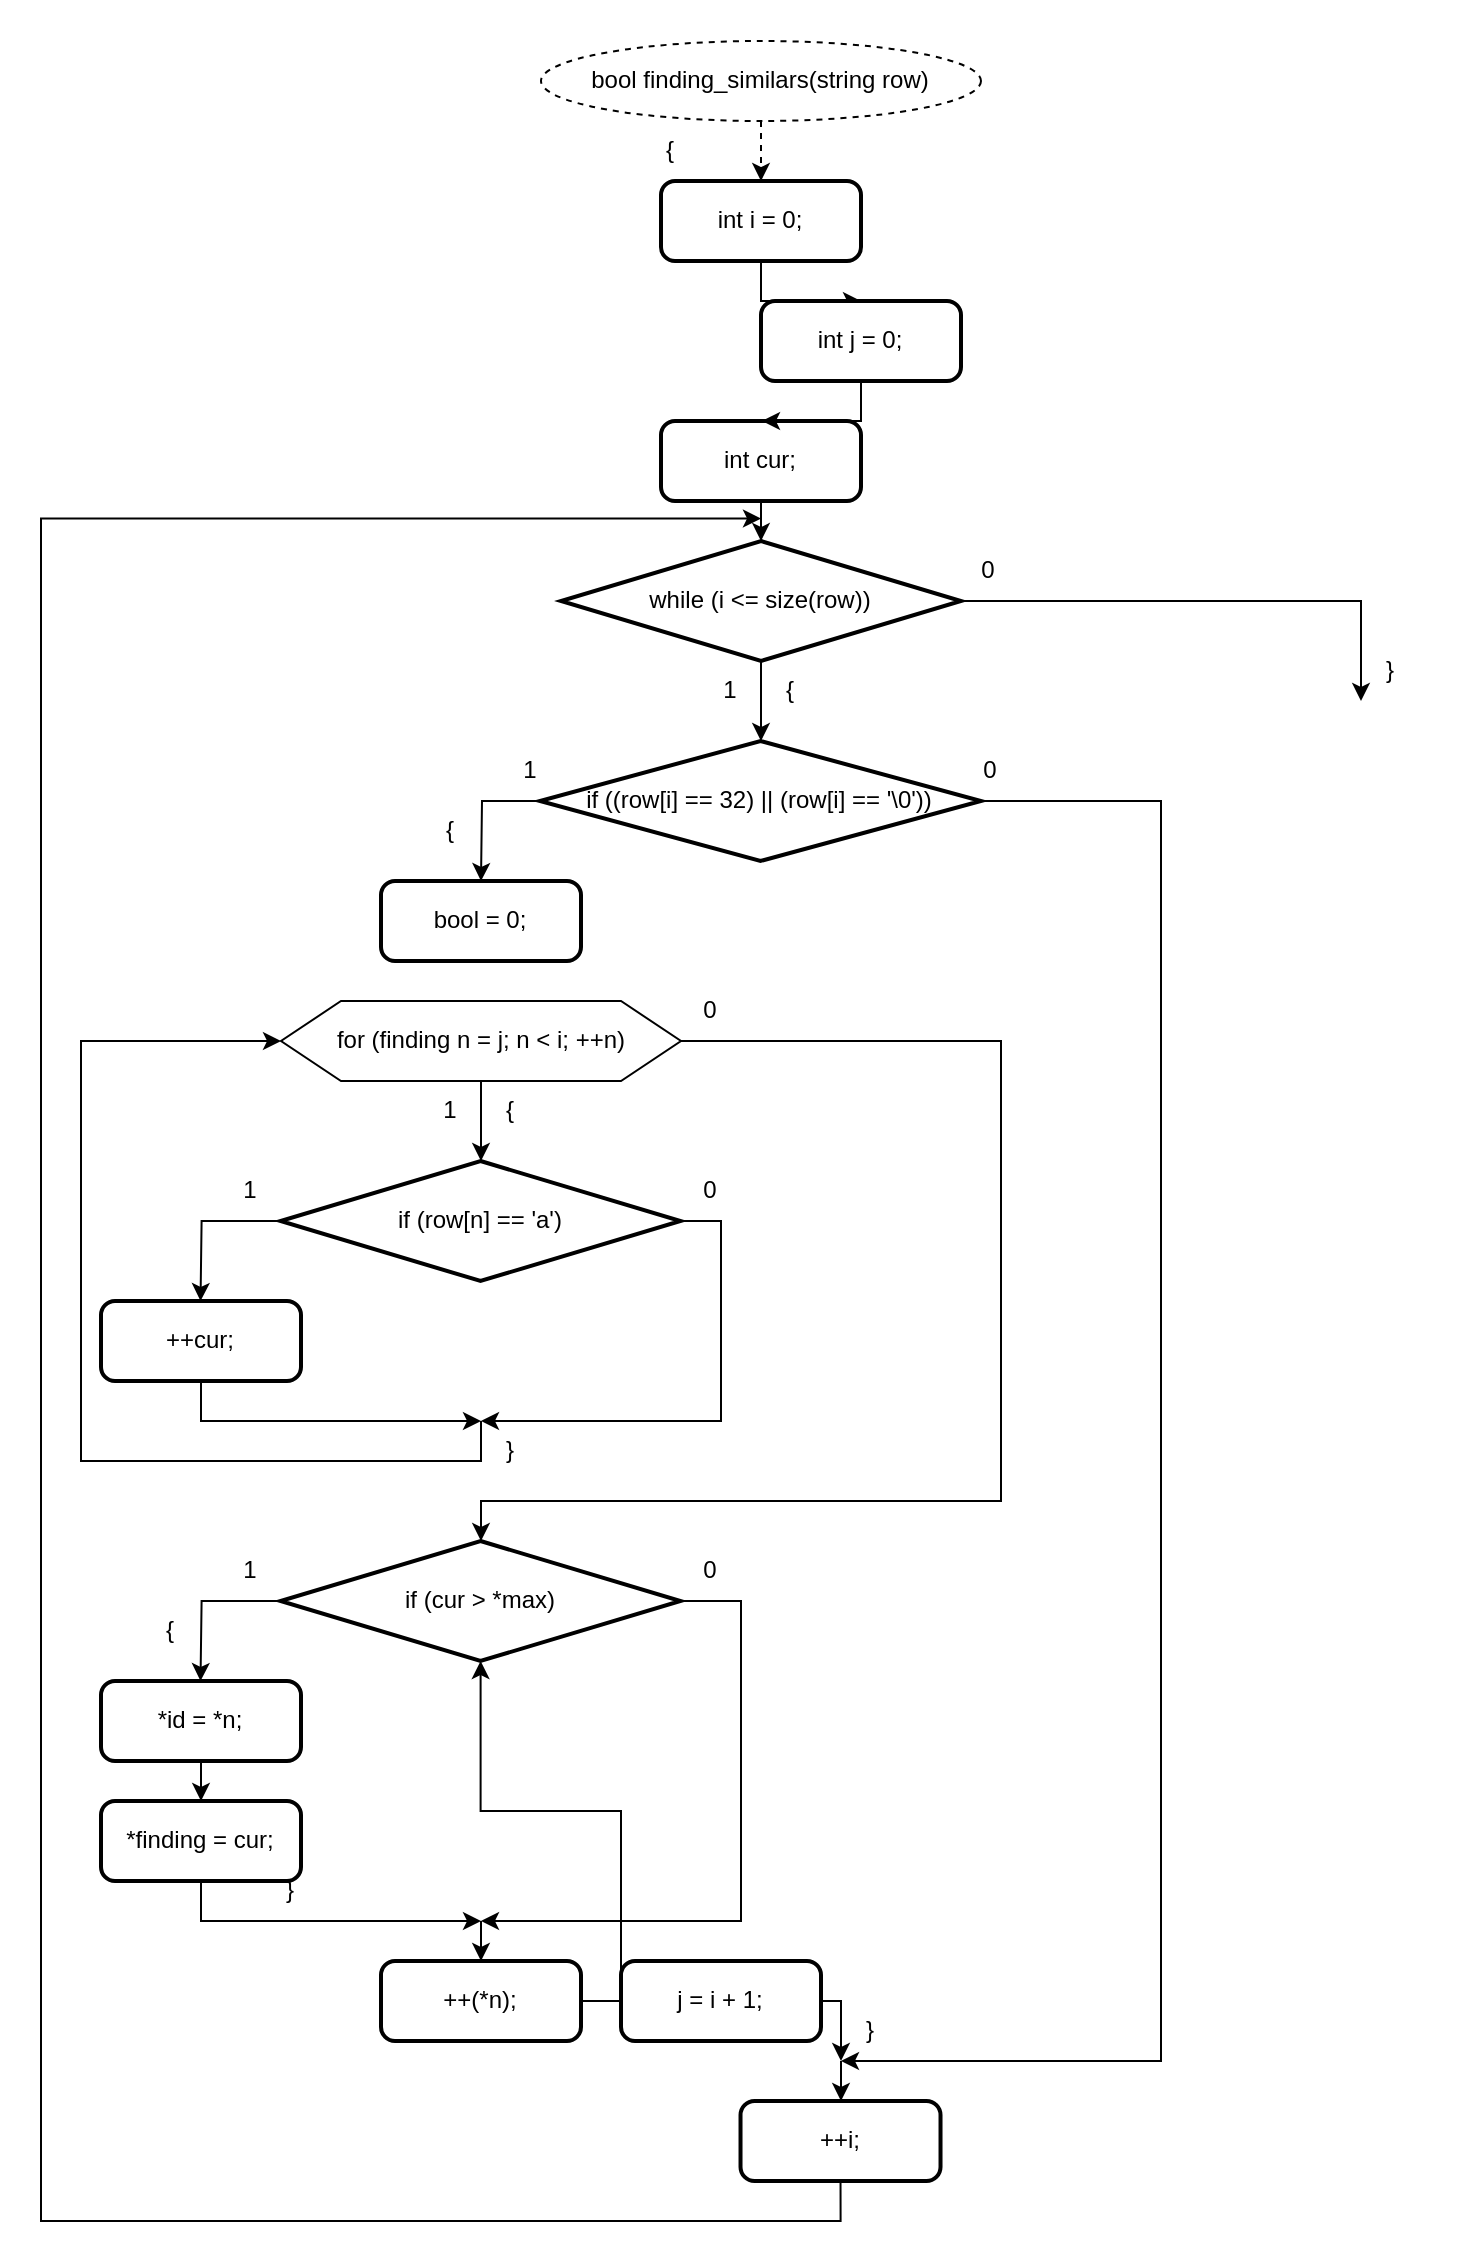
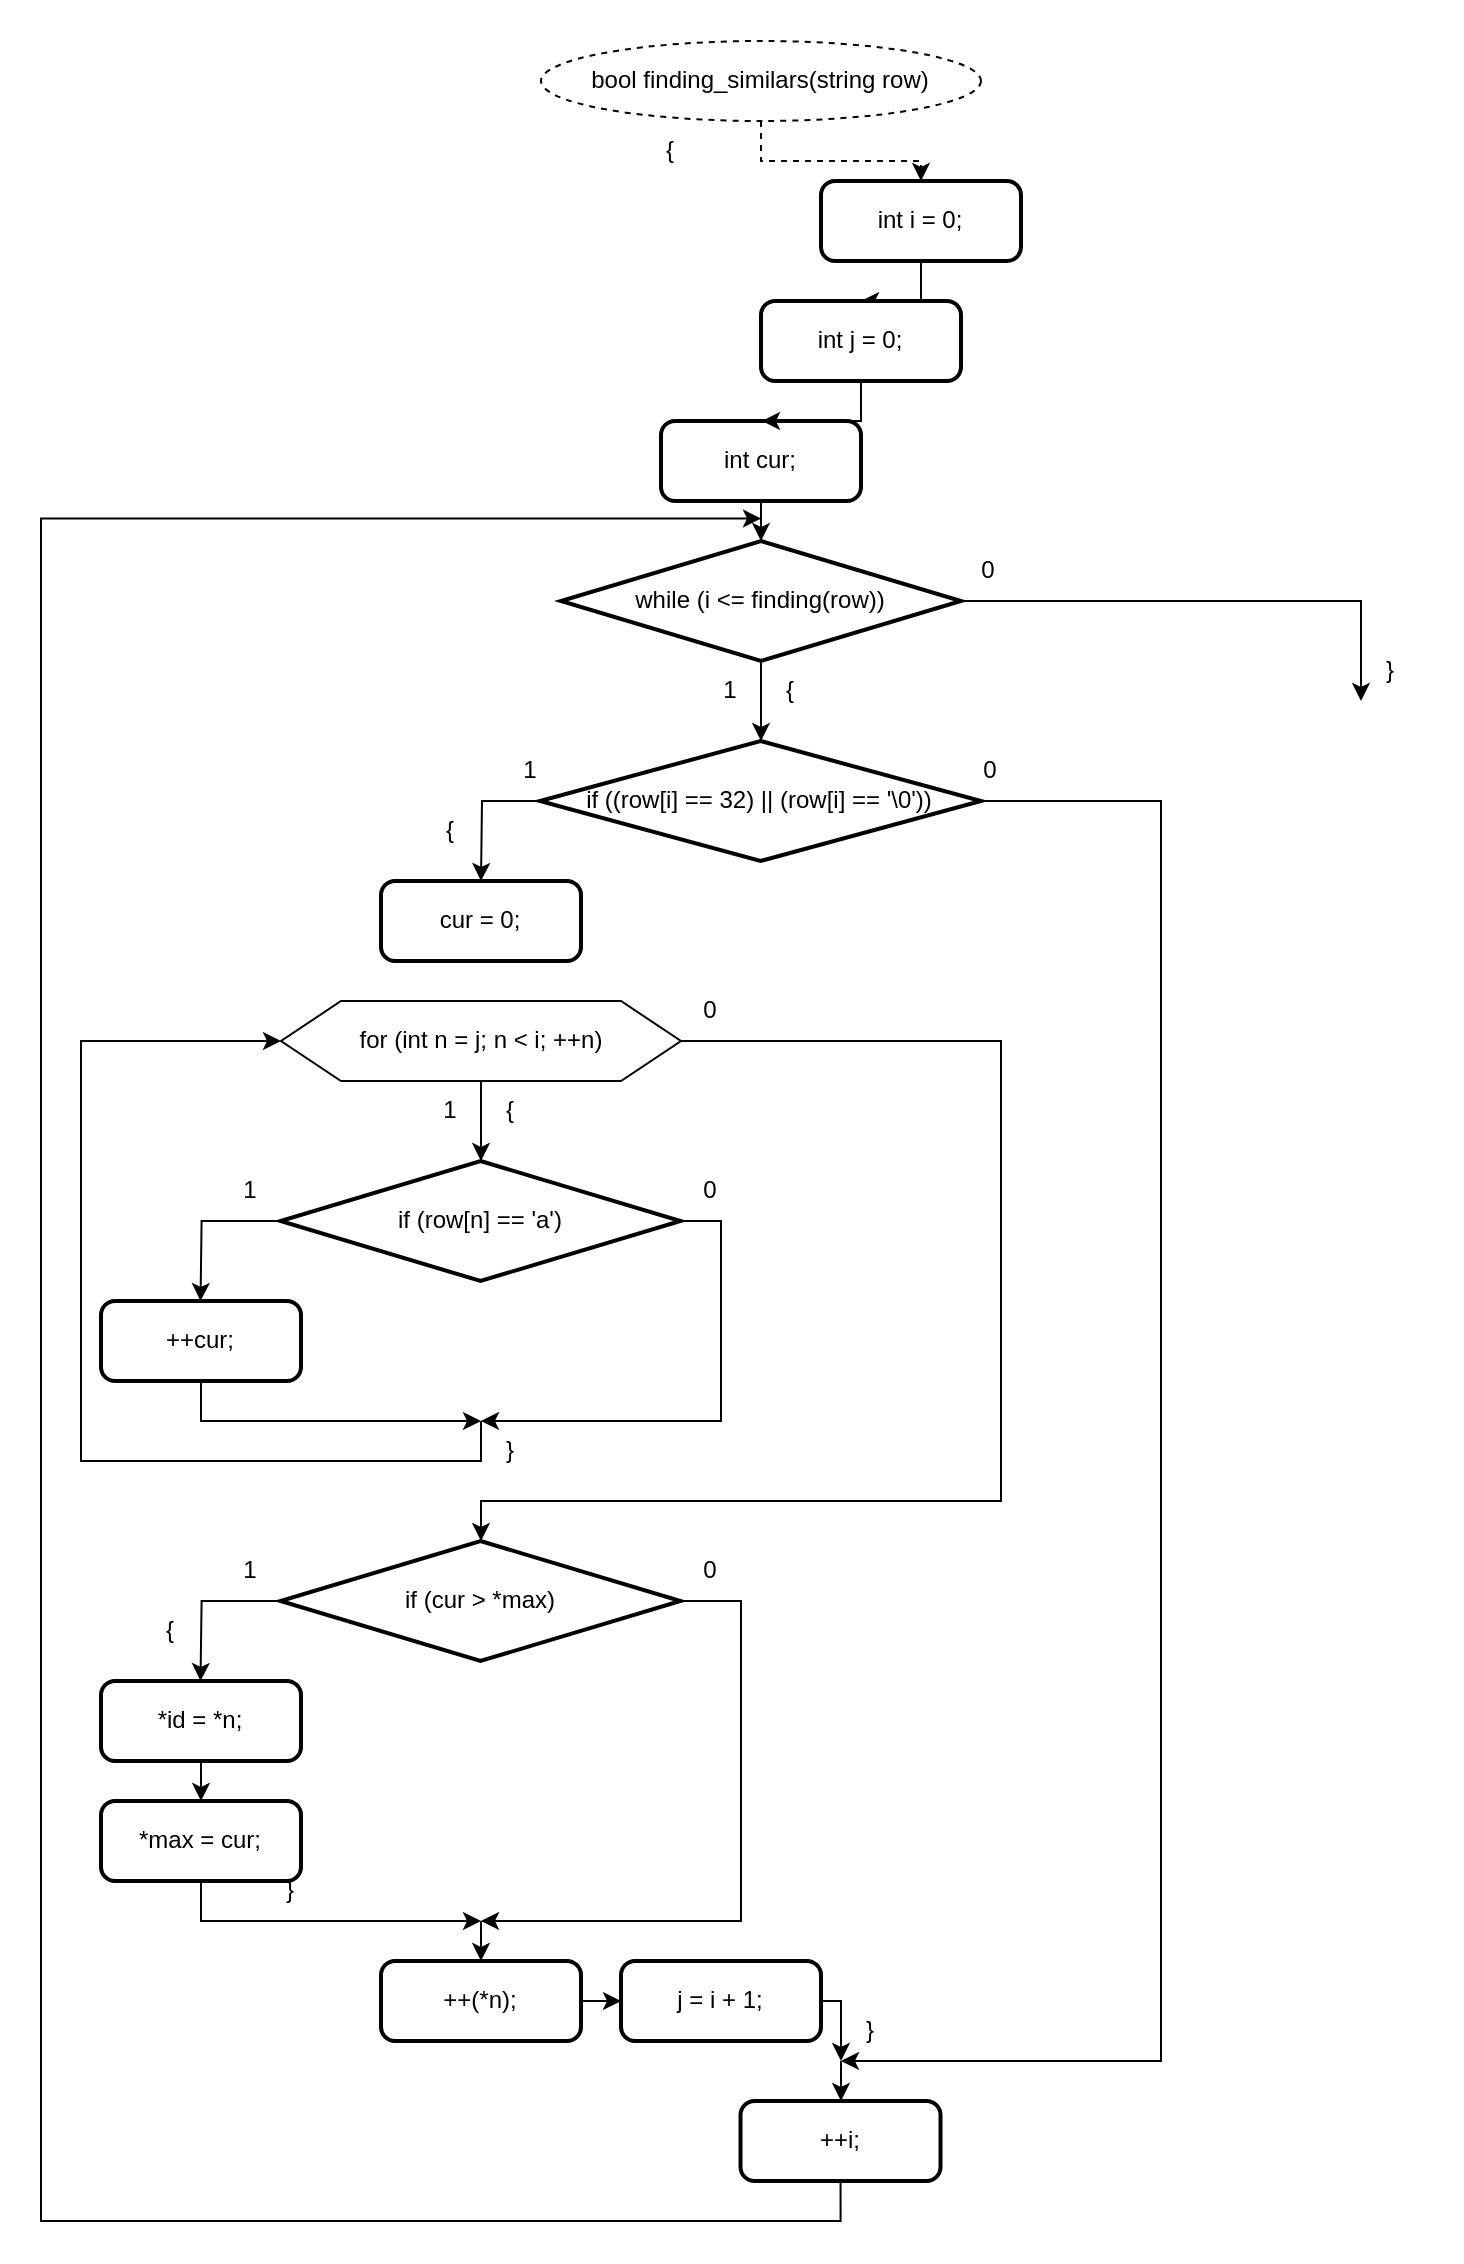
- <mxCell id="6" value="int i = 0;" style="rounded=1;whiteSpace=wrap;html=1;absoluteArcSize=1;arcSize=14;strokeWidth=2;" vertex="1" parent="1"><mxGeometry x="330" y="90" width="100" height="40" as="geometry" /></mxCell>
+ <mxCell id="6" value="int i = 0;" style="rounded=1;whiteSpace=wrap;html=1;absoluteArcSize=1;arcSize=14;strokeWidth=2;" vertex="1" parent="1"><mxGeometry x="410" y="90" width="100" height="40" as="geometry" /></mxCell>
- <mxCell id="12" value="while (i &amp;lt;= size(row))" style="strokeWidth=2;html=1;shape=mxgraph.flowchart.decision;whiteSpace=wrap;" vertex="1" parent="1"><mxGeometry x="280" y="270" width="200" height="60" as="geometry" /></mxCell>
+ <mxCell id="12" value="while (i &amp;lt;= finding(row))" style="strokeWidth=2;html=1;shape=mxgraph.flowchart.decision;whiteSpace=wrap;" vertex="1" parent="1"><mxGeometry x="280" y="270" width="200" height="60" as="geometry" /></mxCell>
- <mxCell id="16" value="bool = 0;" style="rounded=1;whiteSpace=wrap;html=1;absoluteArcSize=1;arcSize=14;strokeWidth=2;" vertex="1" parent="1"><mxGeometry x="190" y="440" width="100" height="40" as="geometry" /></mxCell>
+ <mxCell id="16" value="cur = 0;" style="rounded=1;whiteSpace=wrap;html=1;absoluteArcSize=1;arcSize=14;strokeWidth=2;" vertex="1" parent="1"><mxGeometry x="190" y="440" width="100" height="40" as="geometry" /></mxCell>
- <mxCell id="19" value="for (finding n = j; n &amp;lt; i; ++n)" style="verticalLabelPosition=middle;verticalAlign=middle;html=1;shape=hexagon;perimeter=hexagonPerimeter2;arcSize=6;size=0.15;labelPosition=center;align=center;" vertex="1" parent="1"><mxGeometry x="140" y="500" width="200" height="40" as="geometry" /></mxCell>
+ <mxCell id="19" value="for (int n = j; n &amp;lt; i; ++n)" style="verticalLabelPosition=middle;verticalAlign=middle;html=1;shape=hexagon;perimeter=hexagonPerimeter2;arcSize=6;size=0.15;labelPosition=center;align=center;" vertex="1" parent="1"><mxGeometry x="140" y="500" width="200" height="40" as="geometry" /></mxCell>
- <mxCell id="51" style="edgeStyle=orthogonalEdgeStyle;rounded=0;orthogonalLoop=1;jettySize=auto;html=1;exitX=1;exitY=0.5;exitDx=0;exitDy=0;" edge="1" parent="1" source="52" target="43"><mxGeometry relative="1" as="geometry"><mxPoint x="330" y="999.833" as="targetPoint" /></mxGeometry></mxCell>
+ <mxCell id="51" style="edgeStyle=orthogonalEdgeStyle;rounded=0;orthogonalLoop=1;jettySize=auto;html=1;exitX=1;exitY=0.5;exitDx=0;exitDy=0;" edge="1" parent="1" source="52" target="54"><mxGeometry relative="1" as="geometry"><mxPoint x="330" y="999.833" as="targetPoint" /></mxGeometry></mxCell>
- <mxCell id="49" value="*finding = cur;" style="rounded=1;whiteSpace=wrap;html=1;absoluteArcSize=1;arcSize=14;strokeWidth=2;" vertex="1" parent="1"><mxGeometry x="50" y="900" width="100" height="40" as="geometry" /></mxCell>
+ <mxCell id="49" value="*max = cur;" style="rounded=1;whiteSpace=wrap;html=1;absoluteArcSize=1;arcSize=14;strokeWidth=2;" vertex="1" parent="1"><mxGeometry x="50" y="900" width="100" height="40" as="geometry" /></mxCell>
